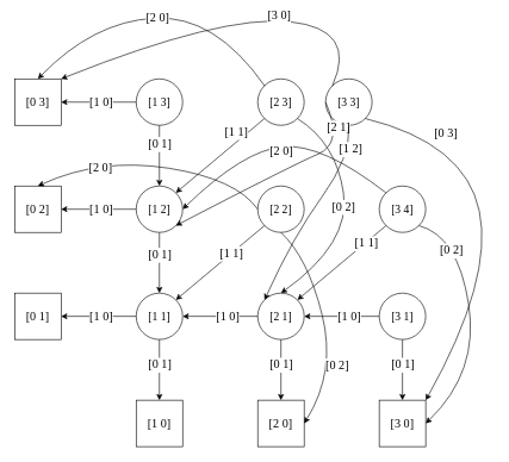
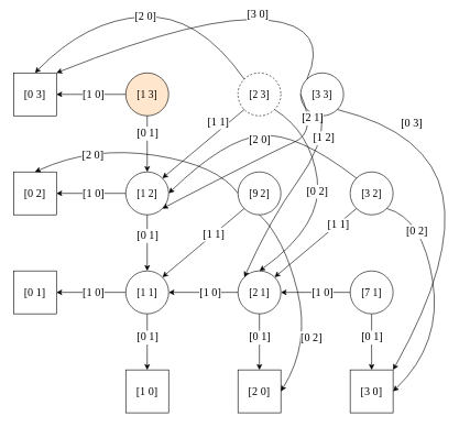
- <mxCell id="4" value="&lt;p style=&quot;font-size: 16px&quot;&gt;&lt;font face=&quot;Lucida Console&quot;&gt;[1 3]&lt;/font&gt;&lt;/p&gt;" style="ellipse;whiteSpace=wrap;html=1;aspect=fixed;" vertex="1" parent="1"><mxGeometry x="190" y="110" width="65" height="65" as="geometry" /></mxCell>
+ <mxCell id="4" value="&lt;p style=&quot;font-size: 16px&quot;&gt;&lt;font face=&quot;Lucida Console&quot;&gt;[1 3]&lt;/font&gt;&lt;/p&gt;" style="ellipse;whiteSpace=wrap;html=1;aspect=fixed;fillColor=#ffe6cc;" vertex="1" parent="1"><mxGeometry x="190" y="110" width="65" height="65" as="geometry" /></mxCell>
- <mxCell id="3" value="&lt;p style=&quot;font-size: 16px&quot;&gt;&lt;font face=&quot;Lucida Console&quot;&gt;[2 3]&lt;/font&gt;&lt;/p&gt;" style="ellipse;whiteSpace=wrap;html=1;aspect=fixed;" vertex="1" parent="1"><mxGeometry x="360" y="110" width="65" height="65" as="geometry" /></mxCell>
+ <mxCell id="3" value="&lt;p style=&quot;font-size: 16px&quot;&gt;&lt;font face=&quot;Lucida Console&quot;&gt;[2 3]&lt;/font&gt;&lt;/p&gt;" style="ellipse;whiteSpace=wrap;html=1;aspect=fixed;dashed=1;" vertex="1" parent="1"><mxGeometry x="360" y="110" width="65" height="65" as="geometry" /></mxCell>
- <mxCell id="7" value="&lt;p style=&quot;font-size: 16px&quot;&gt;&lt;font face=&quot;Lucida Console&quot;&gt;[2 2]&lt;/font&gt;&lt;/p&gt;" style="ellipse;whiteSpace=wrap;html=1;aspect=fixed;" vertex="1" parent="1"><mxGeometry x="360" y="260" width="65" height="65" as="geometry" /></mxCell>
+ <mxCell id="7" value="&lt;p style=&quot;font-size: 16px&quot;&gt;&lt;font face=&quot;Lucida Console&quot;&gt;[9 2]&lt;/font&gt;&lt;/p&gt;" style="ellipse;whiteSpace=wrap;html=1;aspect=fixed;" vertex="1" parent="1"><mxGeometry x="360" y="260" width="65" height="65" as="geometry" /></mxCell>
- <mxCell id="5" value="&lt;p style=&quot;font-size: 16px&quot;&gt;&lt;font face=&quot;Lucida Console&quot;&gt;[3 4]&lt;/font&gt;&lt;/p&gt;" style="ellipse;whiteSpace=wrap;html=1;aspect=fixed;" vertex="1" parent="1"><mxGeometry x="530" y="260" width="65" height="65" as="geometry" /></mxCell>
+ <mxCell id="5" value="&lt;p style=&quot;font-size: 16px&quot;&gt;&lt;font face=&quot;Lucida Console&quot;&gt;[3 2]&lt;/font&gt;&lt;/p&gt;" style="ellipse;whiteSpace=wrap;html=1;aspect=fixed;" vertex="1" parent="1"><mxGeometry x="530" y="260" width="65" height="65" as="geometry" /></mxCell>
- <mxCell id="6" value="&lt;p style=&quot;font-size: 16px&quot;&gt;&lt;font face=&quot;Lucida Console&quot;&gt;[3 1]&lt;/font&gt;&lt;/p&gt;" style="ellipse;whiteSpace=wrap;html=1;aspect=fixed;" vertex="1" parent="1"><mxGeometry x="530" y="410" width="65" height="65" as="geometry" /></mxCell>
+ <mxCell id="6" value="&lt;p style=&quot;font-size: 16px&quot;&gt;&lt;font face=&quot;Lucida Console&quot;&gt;[7 1]&lt;/font&gt;&lt;/p&gt;" style="ellipse;whiteSpace=wrap;html=1;aspect=fixed;" vertex="1" parent="1"><mxGeometry x="530" y="410" width="65" height="65" as="geometry" /></mxCell>
